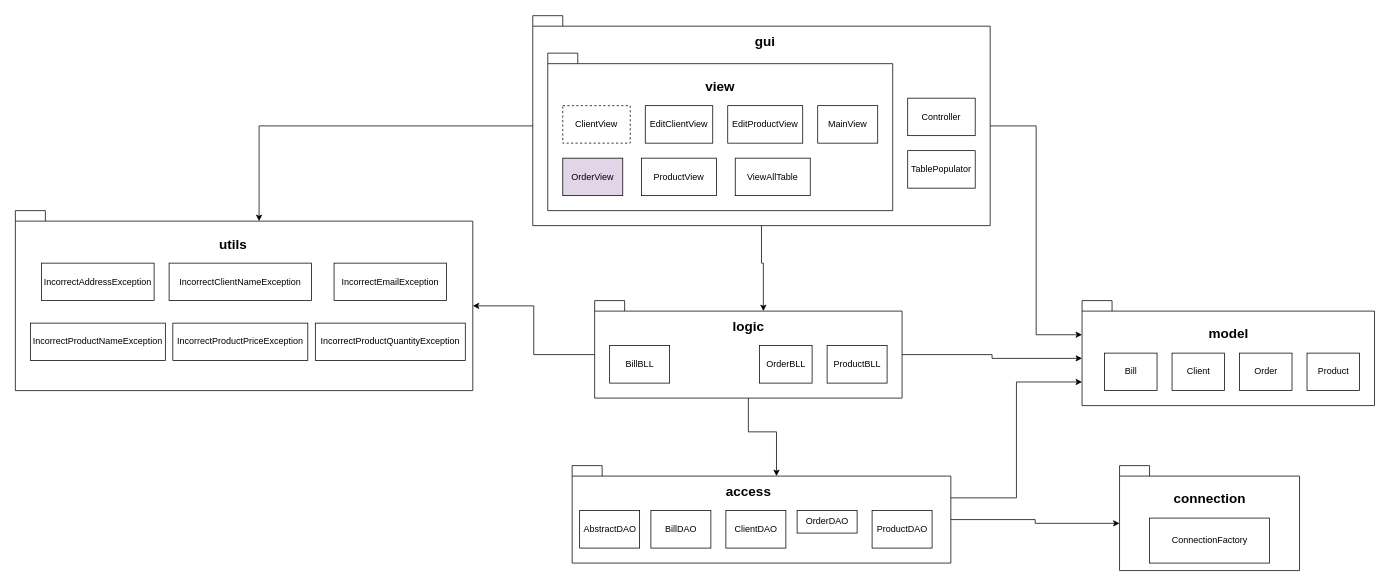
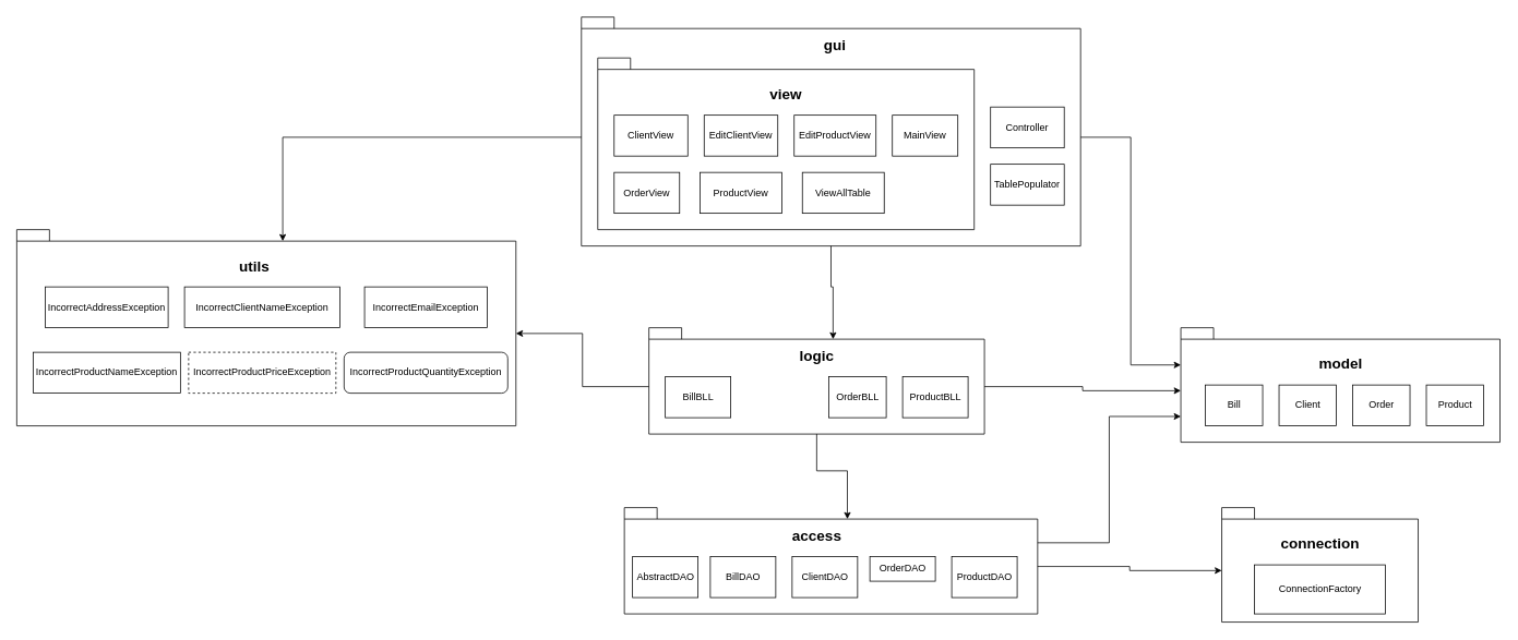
- <mxCell id="8" value="ClientView" style="html=1;whiteSpace=wrap;dashed=1;" parent="1" vertex="1"><mxGeometry x="750" y="140" width="90" height="50" as="geometry" /></mxCell>
+ <mxCell id="8" value="ClientView" style="html=1;whiteSpace=wrap;" parent="1" vertex="1"><mxGeometry x="750" y="140" width="90" height="50" as="geometry" /></mxCell>
- <mxCell id="12" value="OrderView" style="html=1;whiteSpace=wrap;fillColor=#e1d5e7;" parent="1" vertex="1"><mxGeometry x="750" y="210" width="80" height="50" as="geometry" /></mxCell>
+ <mxCell id="12" value="OrderView" style="html=1;whiteSpace=wrap;" parent="1" vertex="1"><mxGeometry x="750" y="210" width="80" height="50" as="geometry" /></mxCell>
- <mxCell id="41" value="IncorrectProductPriceException" style="html=1;whiteSpace=wrap;" vertex="1" parent="1"><mxGeometry x="230" y="430" width="180" height="50" as="geometry" /></mxCell>
+ <mxCell id="41" value="IncorrectProductPriceException" style="html=1;whiteSpace=wrap;dashed=1;" vertex="1" parent="1"><mxGeometry x="230" y="430" width="180" height="50" as="geometry" /></mxCell>
- <mxCell id="42" value="IncorrectProductQuantityException" style="html=1;whiteSpace=wrap;" vertex="1" parent="1"><mxGeometry x="420" y="430" width="200" height="50" as="geometry" /></mxCell>
+ <mxCell id="42" value="IncorrectProductQuantityException" style="html=1;whiteSpace=wrap;rounded=1;" vertex="1" parent="1"><mxGeometry x="420" y="430" width="200" height="50" as="geometry" /></mxCell>
